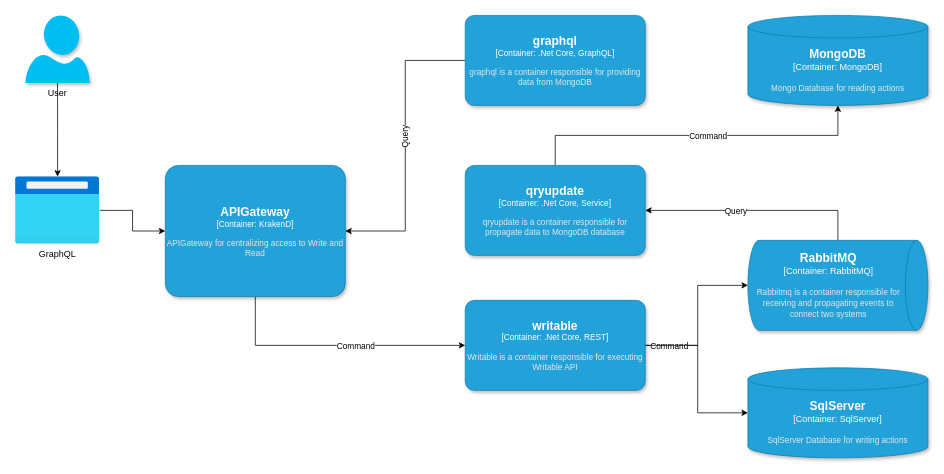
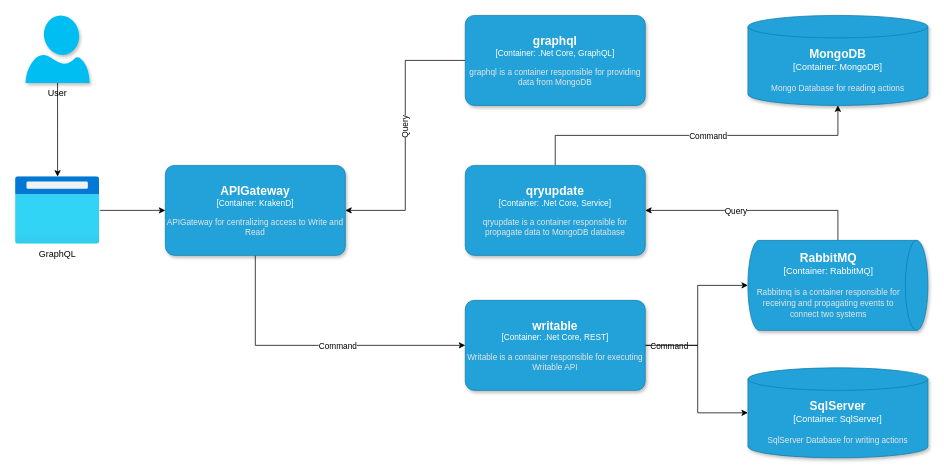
- <mxCell id="19" value="&lt;font style=&quot;font-size: 16px&quot;&gt;&lt;b&gt;APIGateway&lt;/b&gt;&lt;/font&gt;&lt;div&gt;[Container: KrakenD]&lt;/div&gt;&lt;br&gt;&lt;div&gt;&lt;font style=&quot;font-size: 11px&quot;&gt;&lt;font color=&quot;#E6E6E6&quot;&gt;APIGateway for centralizing access to Write and Read &lt;/font&gt;&lt;/div&gt;" style="rounded=1;whiteSpace=wrap;html=1;fontSize=11;labelBackgroundColor=none;fillColor=#23A2D9;fontColor=#ffffff;align=center;arcSize=10;strokeColor=#0E7DAD;metaEdit=1;resizable=0;points=[[0.25,0,0],[0.5,0,0],[0.75,0,0],[1,0.25,0],[1,0.5,0],[1,0.75,0],[0.75,1,0],[0.5,1,0],[0.25,1,0],[0,0.75,0],[0,0.5,0],[0,0.25,0]];shadow=1;" vertex="1" parent="1"><mxGeometry x="220" y="220" width="240" height="175" as="geometry" /></mxCell>
+ <mxCell id="19" value="&lt;font style=&quot;font-size: 16px&quot;&gt;&lt;b&gt;APIGateway&lt;/b&gt;&lt;/font&gt;&lt;div&gt;[Container: KrakenD]&lt;/div&gt;&lt;br&gt;&lt;div&gt;&lt;font style=&quot;font-size: 11px&quot;&gt;&lt;font color=&quot;#E6E6E6&quot;&gt;APIGateway for centralizing access to Write and Read &lt;/font&gt;&lt;/div&gt;" style="rounded=1;whiteSpace=wrap;html=1;fontSize=11;labelBackgroundColor=none;fillColor=#23A2D9;fontColor=#ffffff;align=center;arcSize=10;strokeColor=#0E7DAD;metaEdit=1;resizable=0;points=[[0.25,0,0],[0.5,0,0],[0.75,0,0],[1,0.25,0],[1,0.5,0],[1,0.75,0],[0.75,1,0],[0.5,1,0],[0.25,1,0],[0,0.75,0],[0,0.5,0],[0,0.25,0]];shadow=1;" vertex="1" parent="1"><mxGeometry y="220" width="240" height="120" as="geometry" x="220" /></mxCell>
